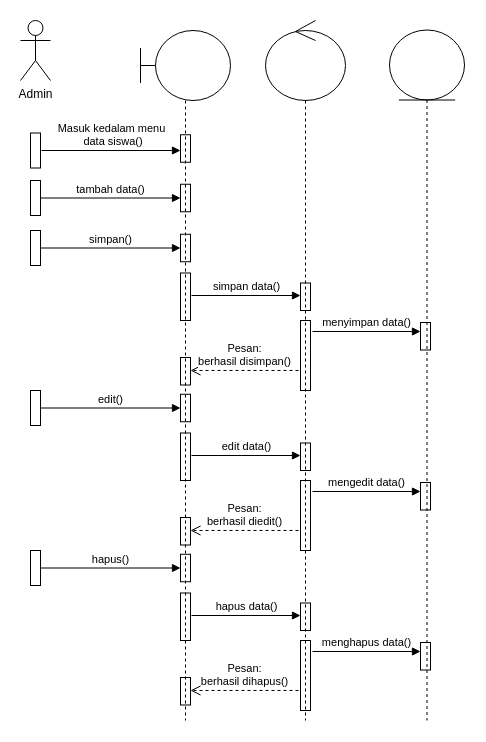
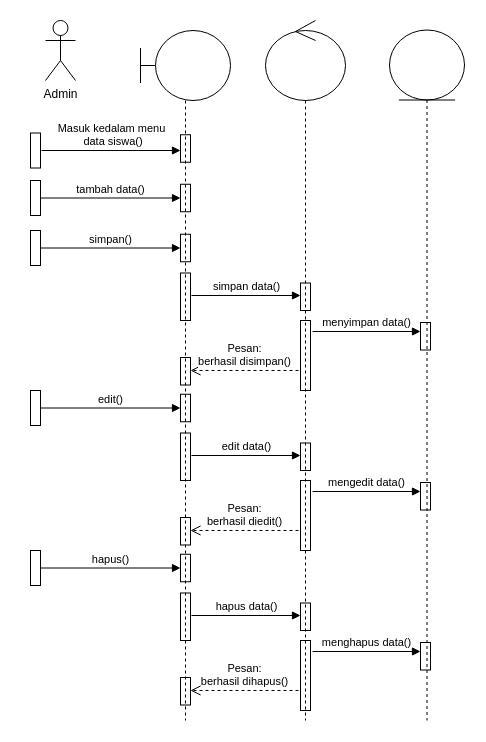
- <mxCell id="3" value="Admin" style="shape=umlActor;verticalLabelPosition=bottom;verticalAlign=top;html=1;" parent="1" vertex="1"><mxGeometry x="20" y="20" width="30" height="60" as="geometry" /></mxCell>
+ <mxCell id="3" value="Admin" style="shape=umlActor;verticalLabelPosition=bottom;verticalAlign=top;html=1;" parent="1" vertex="1"><mxGeometry x="45" y="20" width="30" height="60" as="geometry" /></mxCell>
